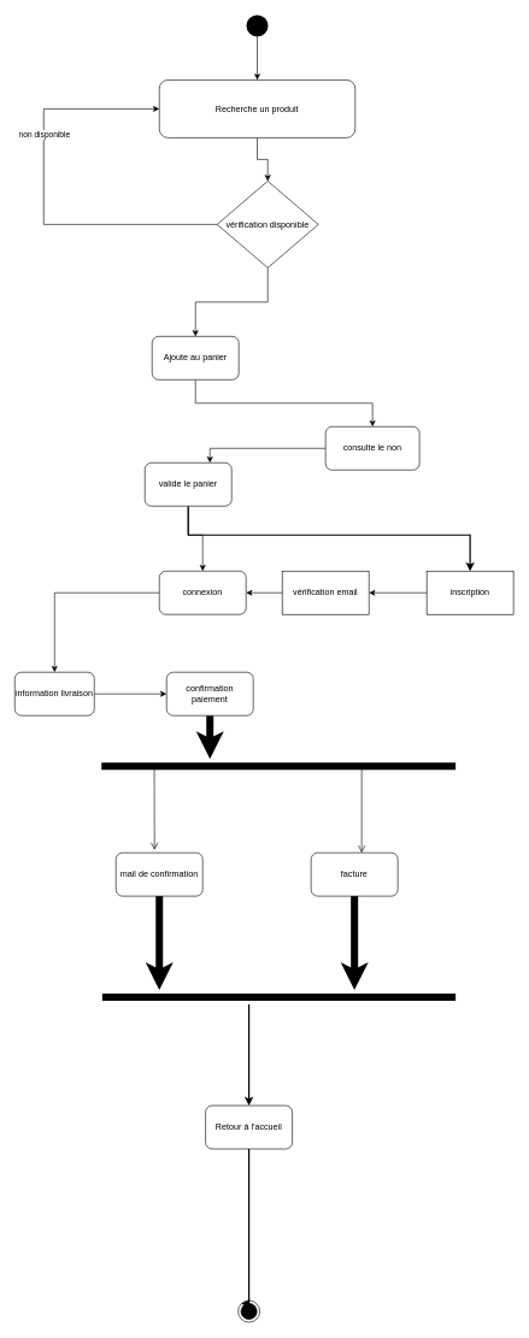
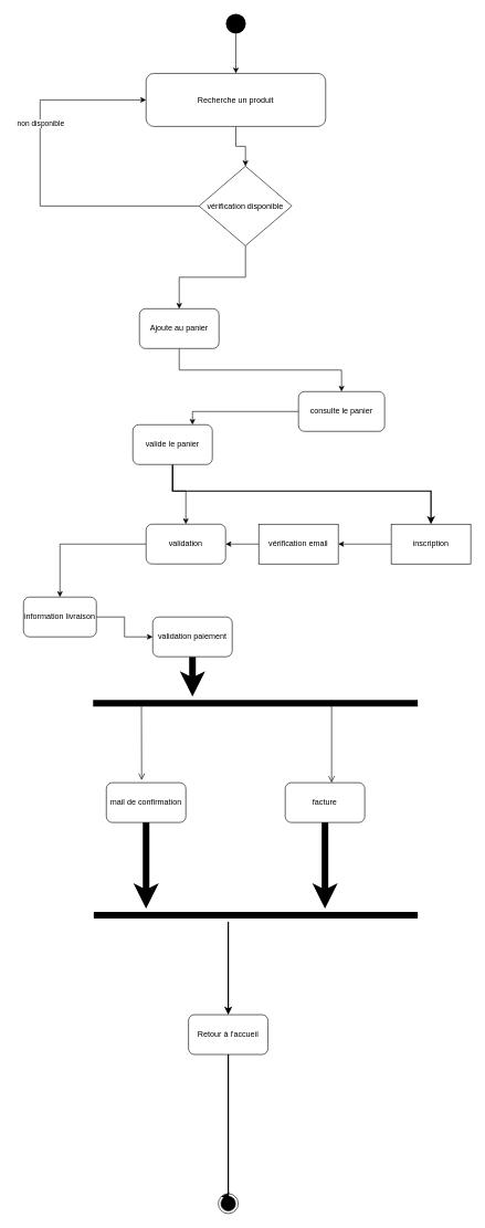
- <mxCell id="13" value="consulte le non" style="rounded=1;whiteSpace=wrap;html=1;" parent="1" vertex="1"><mxGeometry x="450" y="590" width="130" height="60" as="geometry" /></mxCell>
+ <mxCell id="13" value="consulte le panier" style="rounded=1;whiteSpace=wrap;html=1;" parent="1" vertex="1"><mxGeometry x="450" y="590" width="130" height="60" as="geometry" /></mxCell>
- <mxCell id="18" value="connexion" style="rounded=1;whiteSpace=wrap;html=1;" parent="1" vertex="1"><mxGeometry x="220" y="790" width="120" height="60" as="geometry" /></mxCell>
+ <mxCell id="18" value="validation" style="rounded=1;whiteSpace=wrap;html=1;" parent="1" vertex="1"><mxGeometry x="220" y="790" width="120" height="60" as="geometry" /></mxCell>
- <mxCell id="24" value="information livraison" style="rounded=1;whiteSpace=wrap;html=1;" parent="1" vertex="1"><mxGeometry x="20" y="930" width="110" height="60" as="geometry" /></mxCell>
+ <mxCell id="24" value="information livraison" style="rounded=1;whiteSpace=wrap;html=1;" parent="1" vertex="1"><mxGeometry x="35" y="900" width="110" height="60" as="geometry" /></mxCell>
- <mxCell id="26" value="confirmation paiement" style="rounded=1;whiteSpace=wrap;html=1;" parent="1" vertex="1"><mxGeometry x="230" y="930" width="120" height="60" as="geometry" /></mxCell>
+ <mxCell id="26" value="validation paiement" style="rounded=1;whiteSpace=wrap;html=1;" parent="1" vertex="1"><mxGeometry x="230" y="930" width="120" height="60" as="geometry" /></mxCell>
